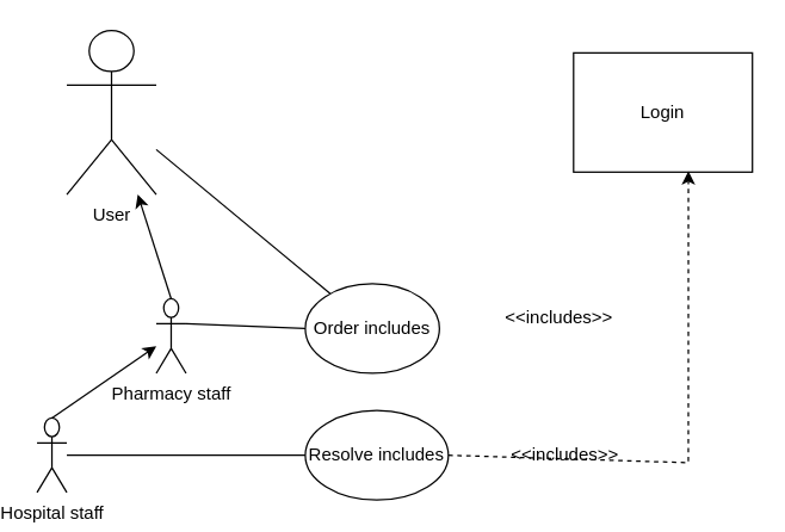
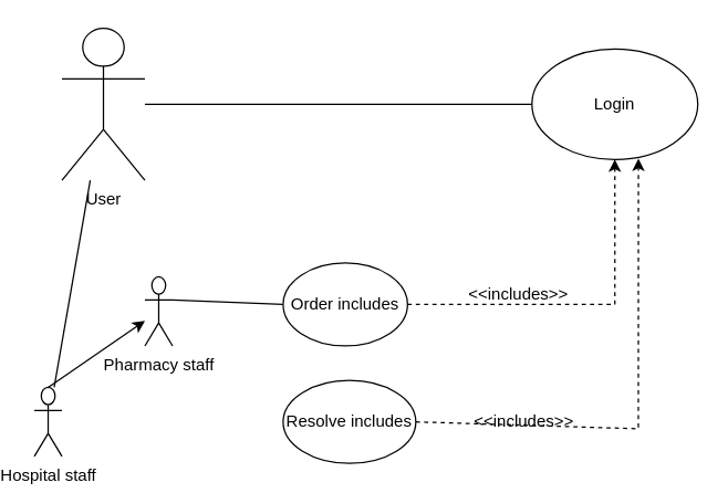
- <mxCell id="7" value="Login" style="whiteSpace=wrap;html=1;rounded=0;" vertex="1" parent="1"><mxGeometry x="380" y="35" width="120" height="80" as="geometry" /></mxCell>
+ <mxCell id="7" value="Login" style="ellipse;whiteSpace=wrap;html=1;" vertex="1" parent="1"><mxGeometry x="380" y="35" width="120" height="80" as="geometry" /></mxCell>
- <mxCell id="8" value="" style="endArrow=none;html=1;rounded=0;" edge="1" parent="1" source="2" target="9"><mxGeometry width="50" height="50" relative="1" as="geometry"><mxPoint x="200" y="240" as="sourcePoint" /><mxPoint x="250" y="190" as="targetPoint" /></mxGeometry></mxCell>
+ <mxCell id="8" value="" style="endArrow=none;html=1;rounded=0;entryX=0;entryY=0.5;entryDx=0;entryDy=0;" edge="1" parent="1" source="2" target="7"><mxGeometry width="50" height="50" relative="1" as="geometry"><mxPoint x="200" y="240" as="sourcePoint" /><mxPoint x="250" y="190" as="targetPoint" /></mxGeometry></mxCell>
- <mxCell id="5" value="" style="endArrow=classic;html=1;rounded=0;exitX=0.5;exitY=0;exitDx=0;exitDy=0;exitPerimeter=0;" edge="1" parent="1" source="3" target="2"><mxGeometry width="50" height="50" relative="1" as="geometry"><mxPoint x="200" y="310" as="sourcePoint" /><mxPoint x="250" y="260" as="targetPoint" /></mxGeometry></mxCell>
+ <mxCell id="13" value="" style="html=1;labelBackgroundColor=#ffffff;startArrow=none;startFill=0;startSize=6;endArrow=classic;endFill=1;endSize=6;jettySize=auto;orthogonalLoop=1;strokeWidth=1;dashed=1;fontSize=14;rounded=0;exitX=1;exitY=0.5;exitDx=0;exitDy=0;entryX=0.5;entryY=1;entryDx=0;entryDy=0;" edge="1" parent="1" source="9" target="7"><mxGeometry width="60" height="60" relative="1" as="geometry"><mxPoint x="230" y="260" as="sourcePoint" /><mxPoint x="290" y="200" as="targetPoint" /><Array as="points"><mxPoint x="440" y="220" /></Array></mxGeometry></mxCell>
- <mxCell id="12" value="" style="endArrow=none;html=1;rounded=0;entryX=0;entryY=0.5;entryDx=0;entryDy=0;" edge="1" parent="1" source="4" target="10"><mxGeometry width="50" height="50" relative="1" as="geometry"><mxPoint x="230" y="260" as="sourcePoint" /><mxPoint x="280" y="210" as="targetPoint" /></mxGeometry></mxCell>
+ <mxCell id="12" value="" style="endArrow=none;html=1;rounded=0;" edge="1" parent="1" source="4" target="2"><mxGeometry width="50" height="50" relative="1" as="geometry"><mxPoint x="230" y="260" as="sourcePoint" /><mxPoint x="280" y="210" as="targetPoint" /></mxGeometry></mxCell>
